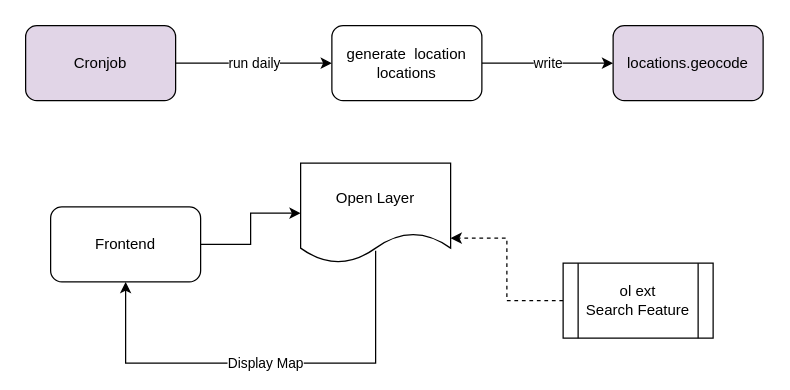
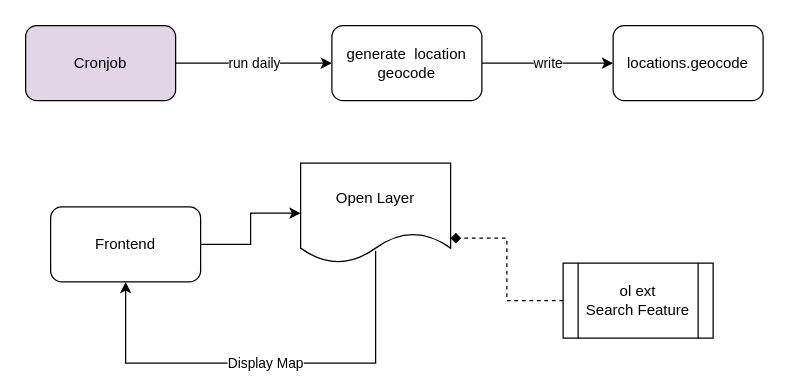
- <mxCell id="5" value="generate&amp;nbsp; location locations" style="whiteSpace=wrap;html=1;rounded=1;" vertex="1" parent="1"><mxGeometry x="265" y="20" width="120" height="60" as="geometry" /></mxCell>
+ <mxCell id="5" value="generate&amp;nbsp; location geocode" style="whiteSpace=wrap;html=1;rounded=1;" vertex="1" parent="1"><mxGeometry x="265" y="20" width="120" height="60" as="geometry" /></mxCell>
- <mxCell id="6" value="locations.geocode" style="rounded=1;whiteSpace=wrap;html=1;fillColor=#e1d5e7;" vertex="1" parent="1"><mxGeometry x="490" y="20" width="120" height="60" as="geometry" /></mxCell>
+ <mxCell id="6" value="locations.geocode" style="rounded=1;whiteSpace=wrap;html=1;" vertex="1" parent="1"><mxGeometry x="490" y="20" width="120" height="60" as="geometry" /></mxCell>
- <mxCell id="10" style="edgeStyle=orthogonalEdgeStyle;rounded=0;orthogonalLoop=1;jettySize=auto;html=1;exitX=0;exitY=0.5;exitDx=0;exitDy=0;entryX=1;entryY=0.75;entryDx=0;entryDy=0;dashed=1;" edge="1" parent="1" source="11" target="9"><mxGeometry relative="1" as="geometry" /></mxCell>
+ <mxCell id="10" style="edgeStyle=orthogonalEdgeStyle;rounded=0;orthogonalLoop=1;jettySize=auto;html=1;exitX=0;exitY=0.5;exitDx=0;exitDy=0;entryX=1;entryY=0.75;entryDx=0;entryDy=0;dashed=1;endArrow=diamond;" edge="1" parent="1" source="11" target="9"><mxGeometry relative="1" as="geometry" /></mxCell>
